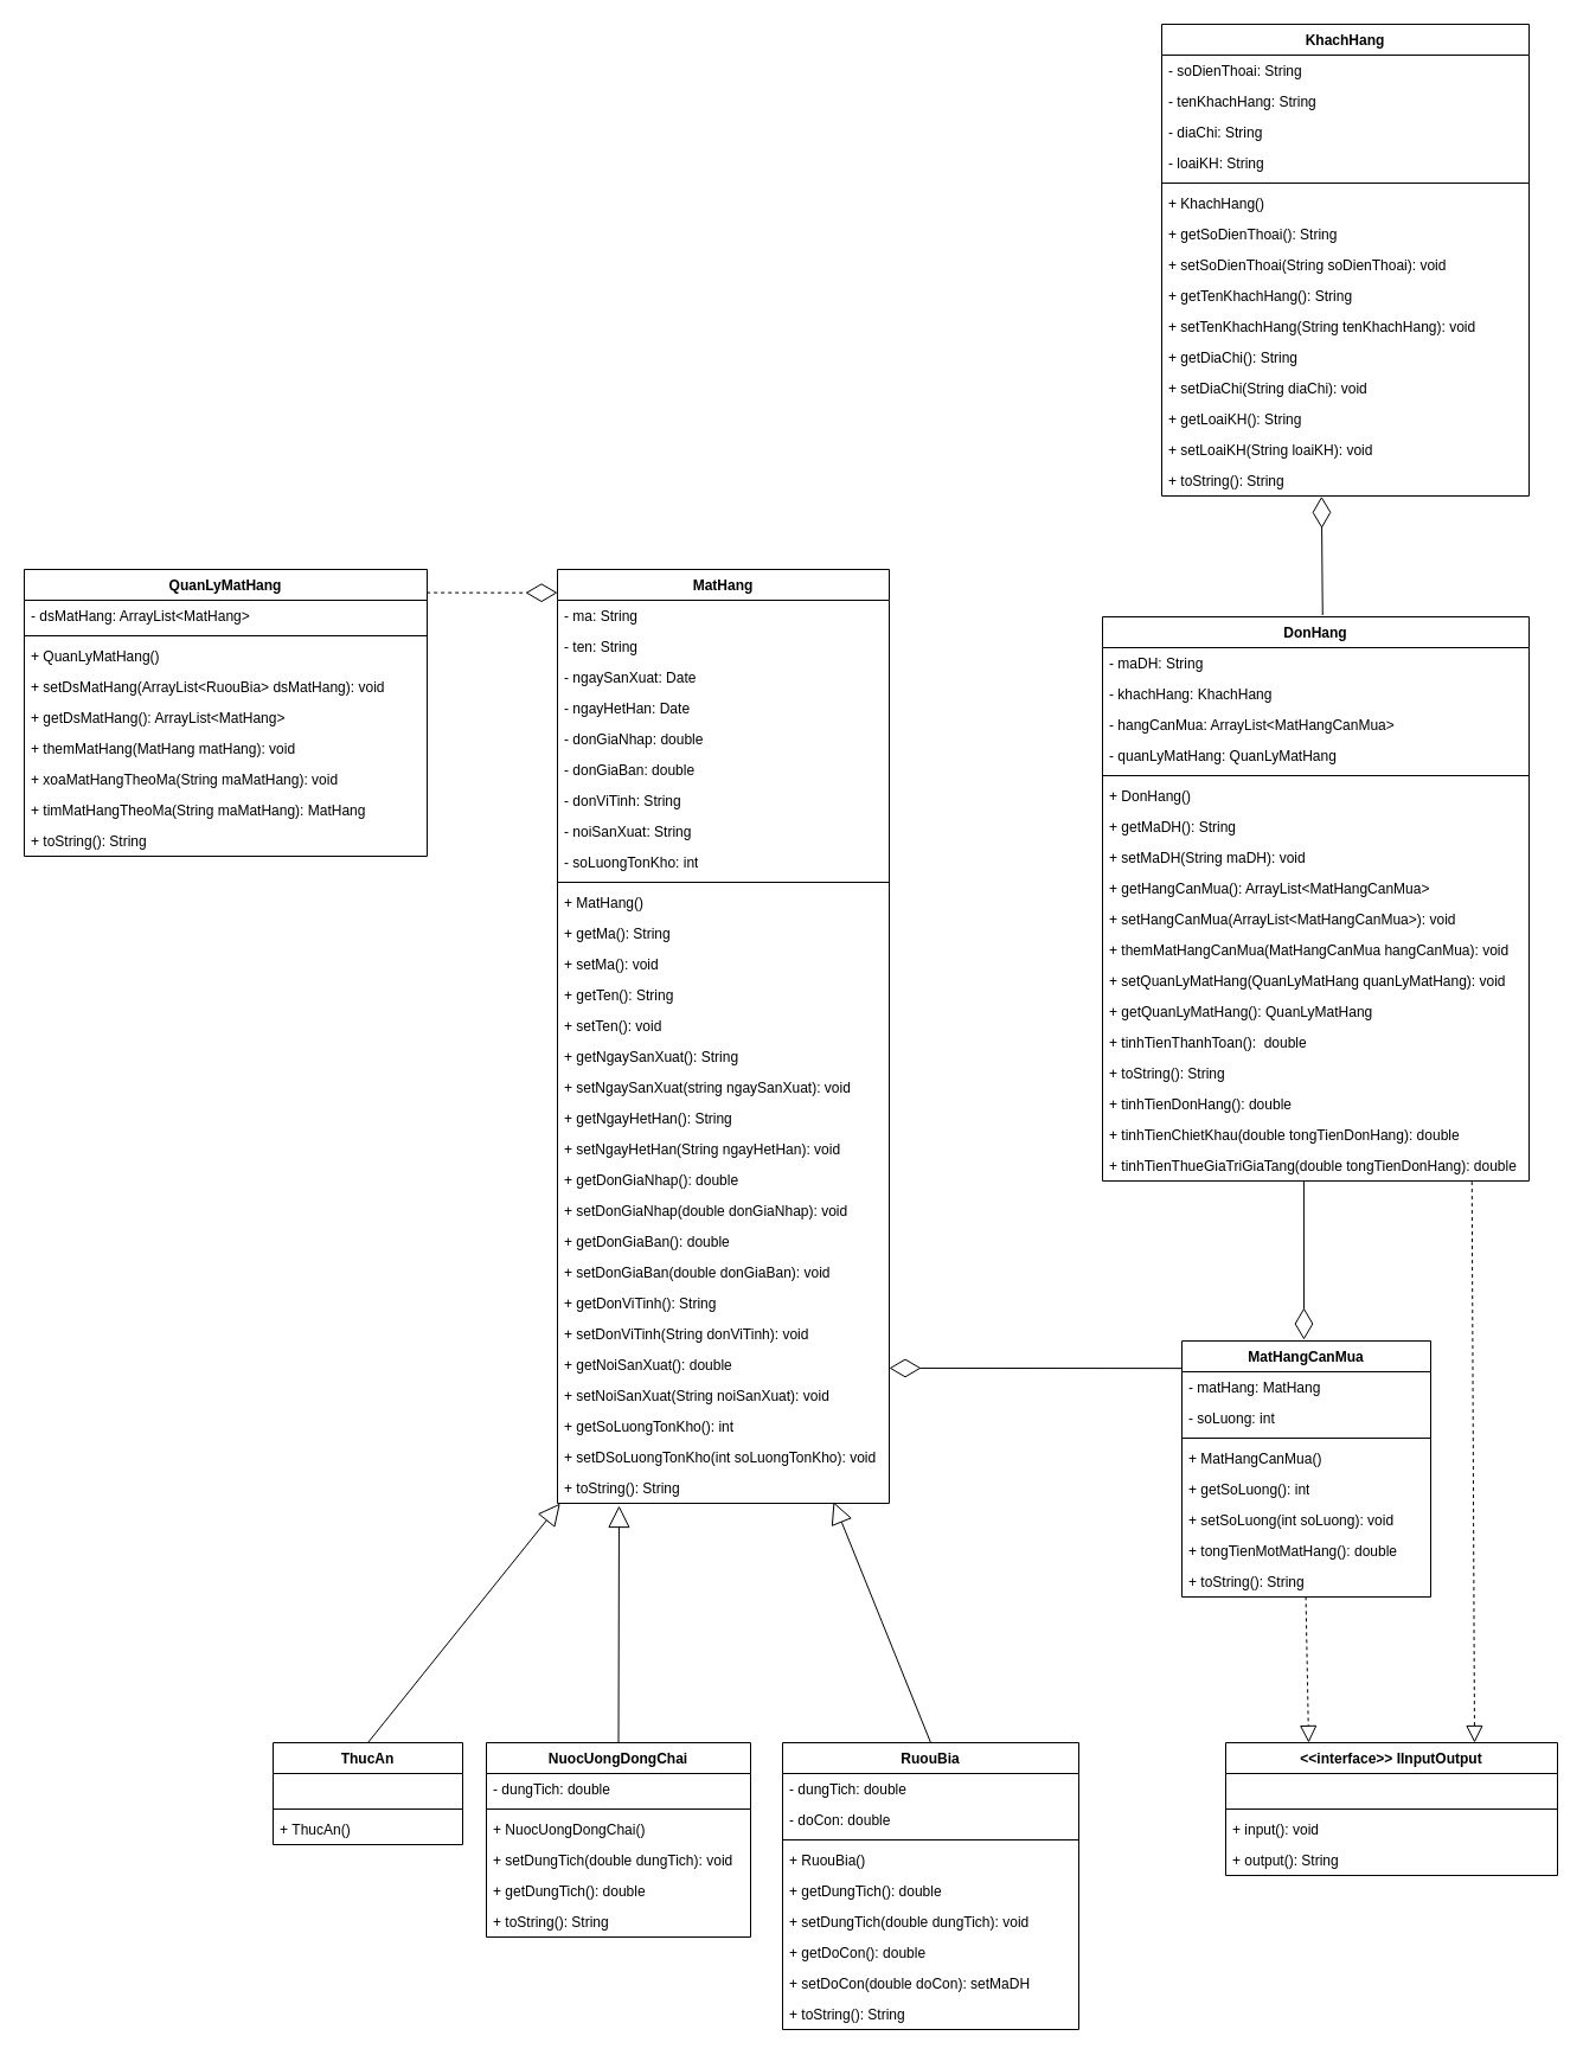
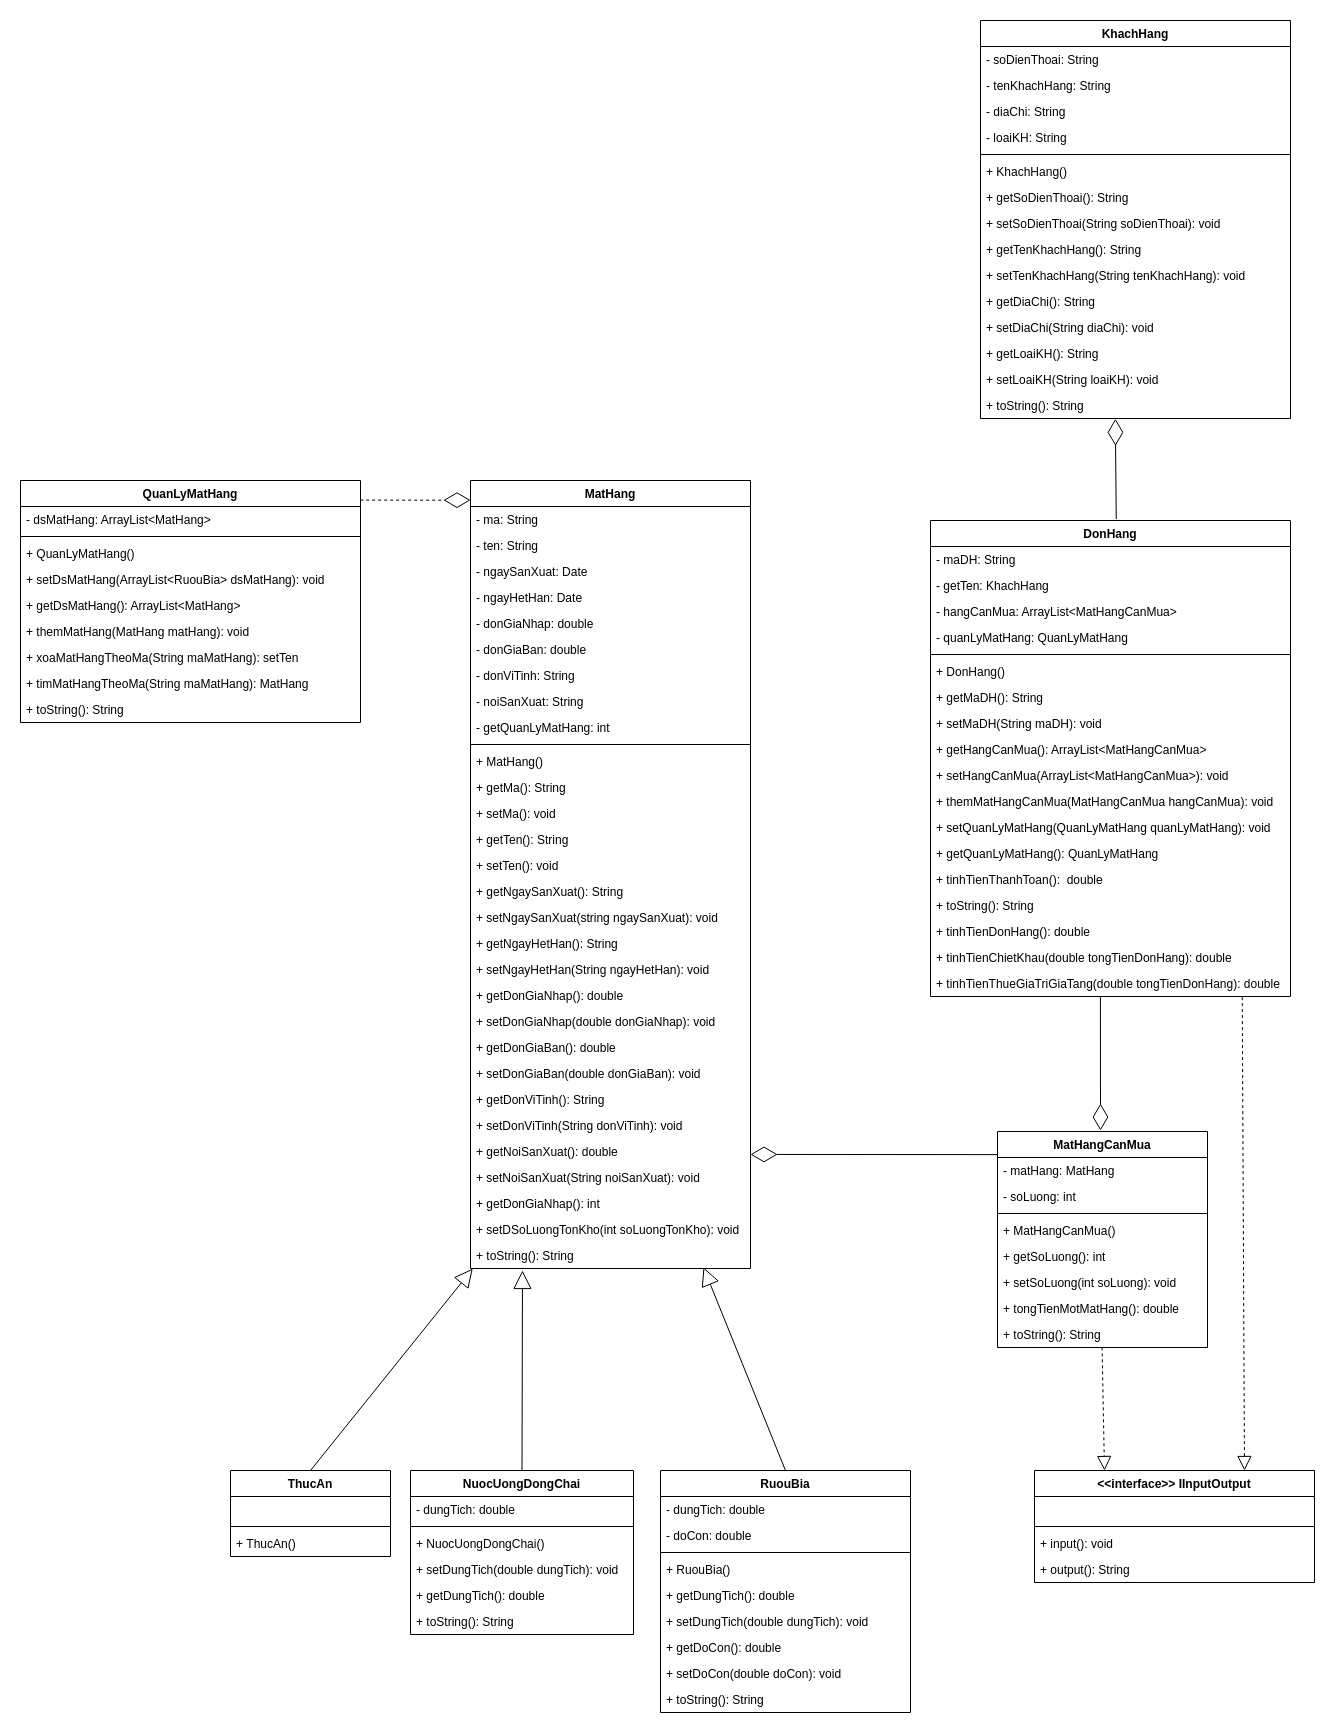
- <mxCell id="56" value="- khachHang:&amp;nbsp;KhachHang&lt;br&gt;&amp;nbsp;" style="text;strokeColor=none;fillColor=none;align=left;verticalAlign=top;spacingLeft=4;spacingRight=4;overflow=hidden;rotatable=0;points=[[0,0.5],[1,0.5]];portConstraint=eastwest;whiteSpace=wrap;html=1;" parent="54" vertex="1"><mxGeometry y="52" width="360" height="26" as="geometry" /></mxCell>
+ <mxCell id="56" value="- getTen:&amp;nbsp;KhachHang&lt;br&gt;&amp;nbsp;" style="text;strokeColor=none;fillColor=none;align=left;verticalAlign=top;spacingLeft=4;spacingRight=4;overflow=hidden;rotatable=0;points=[[0,0.5],[1,0.5]];portConstraint=eastwest;whiteSpace=wrap;html=1;" parent="54" vertex="1"><mxGeometry y="52" width="360" height="26" as="geometry" /></mxCell>
- <mxCell id="118" value="+ xoaMatHangTheoMa(String maMatHang): void&amp;nbsp;" style="text;strokeColor=none;fillColor=none;align=left;verticalAlign=top;spacingLeft=4;spacingRight=4;overflow=hidden;rotatable=0;points=[[0,0.5],[1,0.5]];portConstraint=eastwest;whiteSpace=wrap;html=1;" parent="111" vertex="1"><mxGeometry y="164" width="340" height="26" as="geometry" /></mxCell>
+ <mxCell id="118" value="+ xoaMatHangTheoMa(String maMatHang): setTen&amp;nbsp;" style="text;strokeColor=none;fillColor=none;align=left;verticalAlign=top;spacingLeft=4;spacingRight=4;overflow=hidden;rotatable=0;points=[[0,0.5],[1,0.5]];portConstraint=eastwest;whiteSpace=wrap;html=1;" parent="111" vertex="1"><mxGeometry y="164" width="340" height="26" as="geometry" /></mxCell>
- <mxCell id="22" value="- soLuongTonKho: int" style="text;strokeColor=none;fillColor=none;align=left;verticalAlign=top;spacingLeft=4;spacingRight=4;overflow=hidden;rotatable=0;points=[[0,0.5],[1,0.5]];portConstraint=eastwest;whiteSpace=wrap;html=1;" parent="13" vertex="1"><mxGeometry y="234" width="280" height="26" as="geometry" /></mxCell>
+ <mxCell id="22" value="- getQuanLyMatHang: int" style="text;strokeColor=none;fillColor=none;align=left;verticalAlign=top;spacingLeft=4;spacingRight=4;overflow=hidden;rotatable=0;points=[[0,0.5],[1,0.5]];portConstraint=eastwest;whiteSpace=wrap;html=1;" parent="13" vertex="1"><mxGeometry y="234" width="280" height="26" as="geometry" /></mxCell>
- <mxCell id="41" value="+ getSoLuongTonKho(): int" style="text;strokeColor=none;fillColor=none;align=left;verticalAlign=top;spacingLeft=4;spacingRight=4;overflow=hidden;rotatable=0;points=[[0,0.5],[1,0.5]];portConstraint=eastwest;whiteSpace=wrap;html=1;" parent="13" vertex="1"><mxGeometry y="710" width="280" height="26" as="geometry" /></mxCell>
+ <mxCell id="41" value="+ getDonGiaNhap(): int" style="text;strokeColor=none;fillColor=none;align=left;verticalAlign=top;spacingLeft=4;spacingRight=4;overflow=hidden;rotatable=0;points=[[0,0.5],[1,0.5]];portConstraint=eastwest;whiteSpace=wrap;html=1;" parent="13" vertex="1"><mxGeometry y="710" width="280" height="26" as="geometry" /></mxCell>
- <mxCell id="52" value="+ setDoCon(double doCon): setMaDH" style="text;strokeColor=none;fillColor=none;align=left;verticalAlign=top;spacingLeft=4;spacingRight=4;overflow=hidden;rotatable=0;points=[[0,0.5],[1,0.5]];portConstraint=eastwest;whiteSpace=wrap;html=1;" parent="44" vertex="1"><mxGeometry y="190" width="250" height="26" as="geometry" /></mxCell>
+ <mxCell id="52" value="+ setDoCon(double doCon): void" style="text;strokeColor=none;fillColor=none;align=left;verticalAlign=top;spacingLeft=4;spacingRight=4;overflow=hidden;rotatable=0;points=[[0,0.5],[1,0.5]];portConstraint=eastwest;whiteSpace=wrap;html=1;" parent="44" vertex="1"><mxGeometry y="190" width="250" height="26" as="geometry" /></mxCell>
